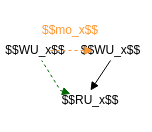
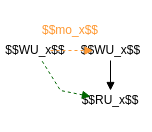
- <mxCell id="3" value="$$RU_x$$" style="text;html=1;strokeColor=none;fillColor=none;align=center;verticalAlign=middle;whiteSpace=wrap;rounded=0;" vertex="1" parent="1"><mxGeometry x="70" y="90" width="40" height="20" as="geometry" /></mxCell>
+ <mxCell id="3" value="$$RU_x$$" style="text;html=1;strokeColor=none;fillColor=none;align=center;verticalAlign=middle;whiteSpace=wrap;rounded=0;" vertex="1" parent="1"><mxGeometry x="90" y="90" width="40" height="20" as="geometry" /></mxCell>
